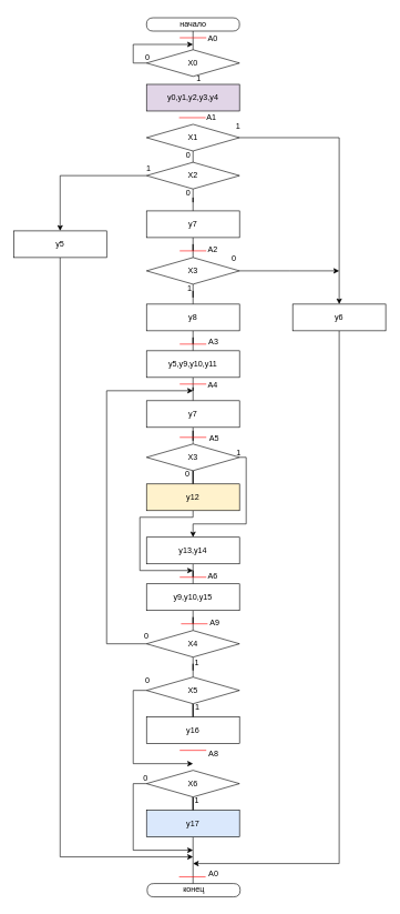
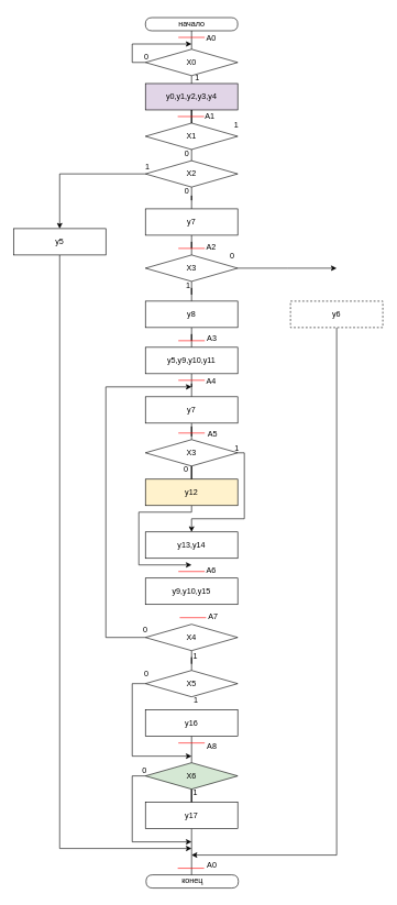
+ <mxCell id="4" style="edgeStyle=orthogonalEdgeStyle;rounded=0;orthogonalLoop=1;jettySize=auto;html=1;entryX=0.5;entryY=0;entryDx=0;entryDy=0;endArrow=none;endFill=0;fontStyle=0;exitX=0.5;exitY=1;exitDx=0;exitDy=0;" parent="1" source="6" target="3" edge="1"><mxGeometry relative="1" as="geometry"><Array as="points"><mxPoint x="290" y="116" /><mxPoint x="290" y="116" /></Array></mxGeometry></mxCell>
+ <mxCell id="2" style="edgeStyle=orthogonalEdgeStyle;rounded=0;orthogonalLoop=1;jettySize=auto;html=1;entryX=0.5;entryY=0;entryDx=0;entryDy=0;endArrow=none;endFill=0;" parent="1" source="3" target="15" edge="1"><mxGeometry relative="1" as="geometry" /></mxCell>
- <mxCell id="70" style="edgeStyle=orthogonalEdgeStyle;rounded=0;orthogonalLoop=1;jettySize=auto;html=1;entryX=0.5;entryY=0;entryDx=0;entryDy=0;exitX=1;exitY=0.5;exitDx=0;exitDy=0;" parent="1" source="15" target="69" edge="1"><mxGeometry relative="1" as="geometry"><mxPoint x="359.996" y="197.001" as="sourcePoint" /><mxPoint x="520.07" y="596.02" as="targetPoint" /></mxGeometry></mxCell>
- <mxCell id="69" value="y6" style="rounded=0;whiteSpace=wrap;html=1;fontStyle=0" parent="1" vertex="1"><mxGeometry x="440" y="456" width="140" height="40" as="geometry" /></mxCell>
+ <mxCell id="69" value="y6" style="rounded=0;whiteSpace=wrap;html=1;fontStyle=0;dashed=1;" parent="1" vertex="1"><mxGeometry x="440" y="456" width="140" height="40" as="geometry" /></mxCell>
- <mxCell id="40" style="edgeStyle=orthogonalEdgeStyle;rounded=0;orthogonalLoop=1;jettySize=auto;html=1;entryX=0.5;entryY=0;entryDx=0;entryDy=0;endArrow=none;endFill=0;" parent="1" source="41" target="43" edge="1"><mxGeometry relative="1" as="geometry" /></mxCell>
- <mxCell id="42" style="edgeStyle=orthogonalEdgeStyle;rounded=0;orthogonalLoop=1;jettySize=auto;html=1;entryX=0.5;entryY=0;entryDx=0;entryDy=0;endArrow=none;endFill=0;" parent="1" source="43" target="46" edge="1"><mxGeometry relative="1" as="geometry" /></mxCell>
- <mxCell id="95" value="A9" style="text;html=1;align=center;verticalAlign=middle;whiteSpace=wrap;rounded=0;" vertex="1" parent="1"><mxGeometry x="293" y="919" width="60" height="30" as="geometry" /></mxCell>
+ <mxCell id="95" value="A7" style="text;html=1;align=center;verticalAlign=middle;whiteSpace=wrap;rounded=0;" vertex="1" parent="1"><mxGeometry x="293" y="919" width="60" height="30" as="geometry" /></mxCell>
- <mxCell id="49" style="edgeStyle=orthogonalEdgeStyle;rounded=0;orthogonalLoop=1;jettySize=auto;html=1;entryX=0.5;entryY=0;entryDx=0;entryDy=0;endArrow=none;endFill=0;" parent="1" source="51" target="52" edge="1"><mxGeometry relative="1" as="geometry" /></mxCell>
+ <mxCell id="56" style="edgeStyle=orthogonalEdgeStyle;rounded=0;orthogonalLoop=1;jettySize=auto;html=1;entryX=0.5;entryY=1;entryDx=0;entryDy=0;endArrow=none;endFill=0;exitX=0.5;exitY=0;exitDx=0;exitDy=0;" parent="1" source="55" target="52" edge="1"><mxGeometry relative="1" as="geometry"><mxPoint x="300" y="1066" as="sourcePoint" /><mxPoint x="300" y="1106" as="targetPoint" /></mxGeometry></mxCell>
- <mxCell id="55" value="X6" style="rhombus;whiteSpace=wrap;html=1;fontStyle=0" parent="1" vertex="1"><mxGeometry x="220" y="1156" width="140" height="40" as="geometry" /></mxCell>
+ <mxCell id="55" value="X6" style="rhombus;whiteSpace=wrap;html=1;fontStyle=0;fillColor=#d5e8d4;" parent="1" vertex="1"><mxGeometry x="220" y="1156" width="140" height="40" as="geometry" /></mxCell>
- <mxCell id="58" value="y17" style="rounded=0;whiteSpace=wrap;html=1;fontStyle=0;fillColor=#dae8fc;" parent="1" vertex="1"><mxGeometry x="220" y="1216" width="140" height="40" as="geometry" /></mxCell>
+ <mxCell id="58" value="y17" style="rounded=0;whiteSpace=wrap;html=1;fontStyle=0" parent="1" vertex="1"><mxGeometry x="220" y="1216" width="140" height="40" as="geometry" /></mxCell>
